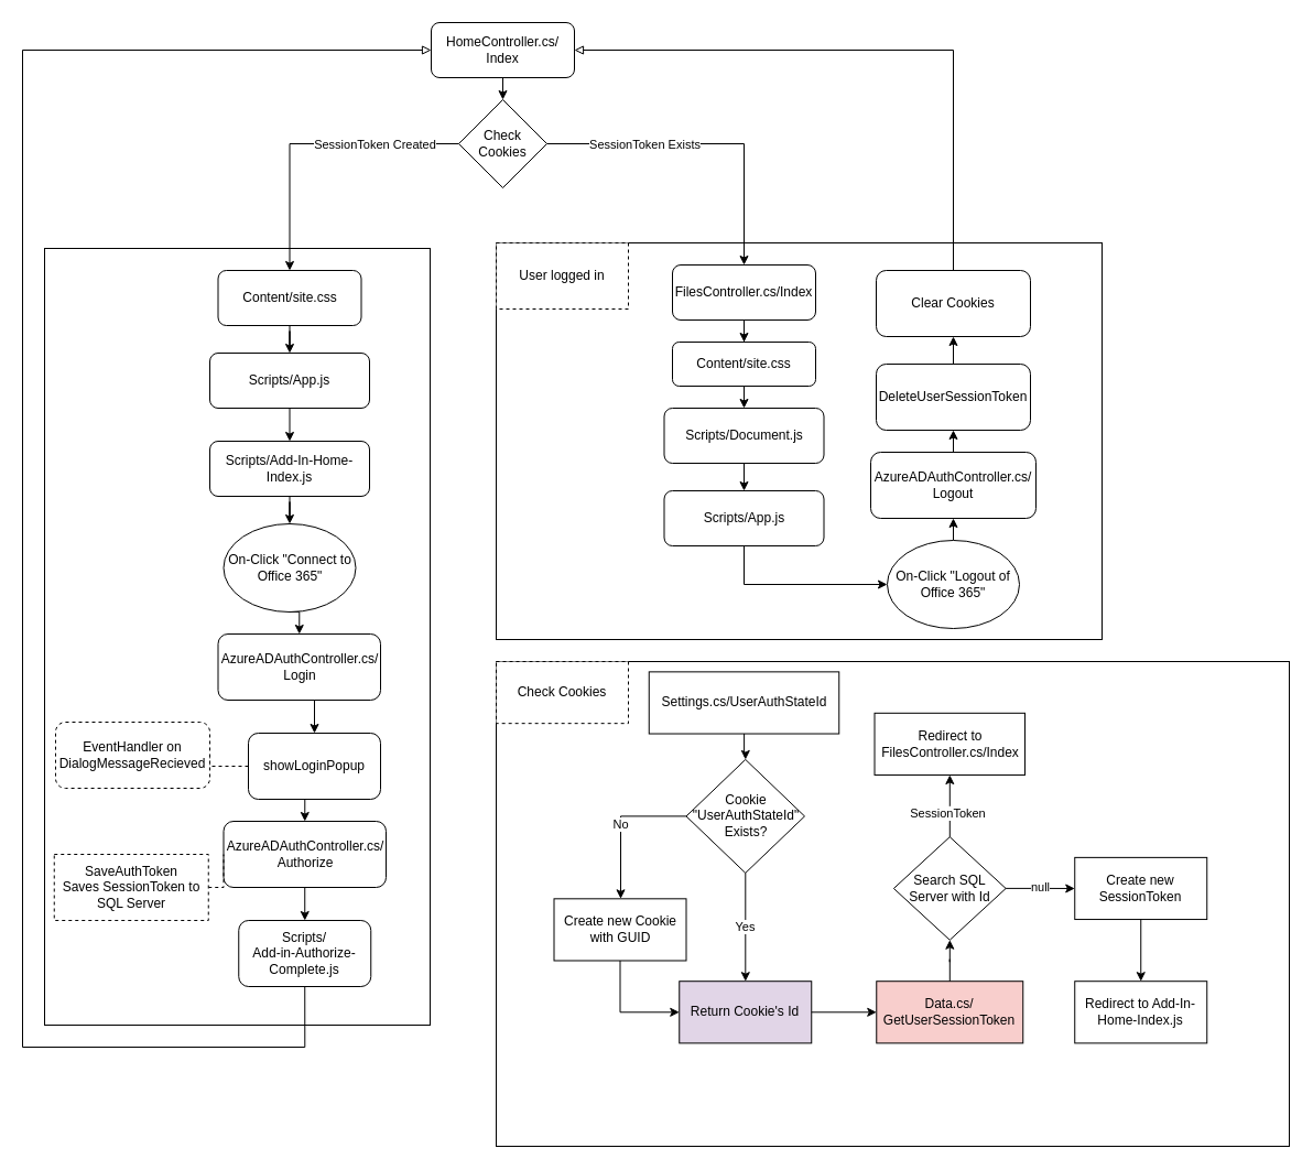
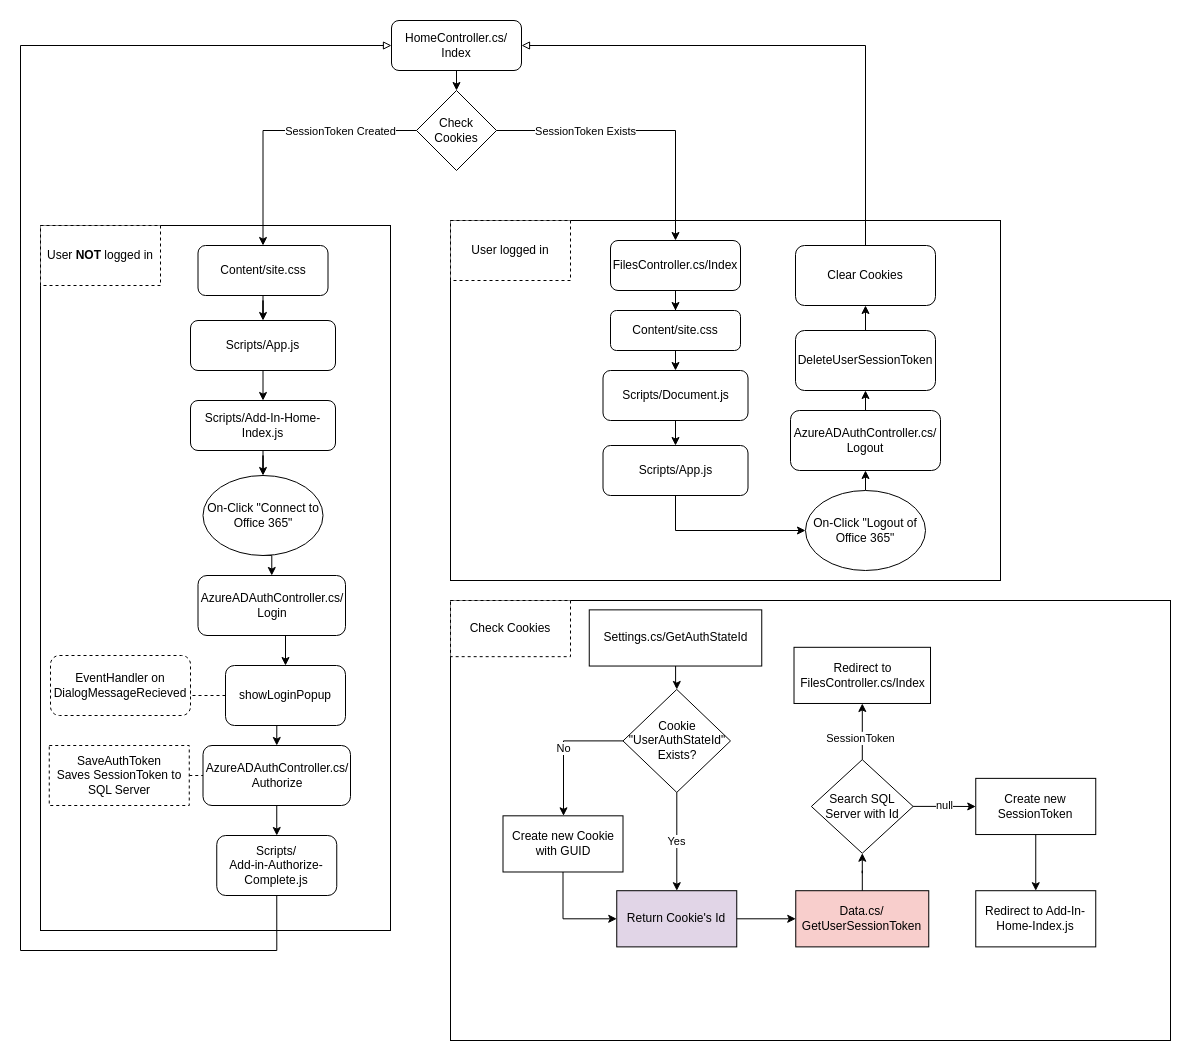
+ <mxCell id="8" value="User &lt;b&gt;NOT &lt;/b&gt;logged in" style="rounded=0;whiteSpace=wrap;html=1;dashed=1;" vertex="1" parent="1"><mxGeometry x="40" y="225" width="120" height="60" as="geometry" /></mxCell>
- <mxCell id="30" value="Settings.cs/UserAuthStateId" style="rounded=0;whiteSpace=wrap;html=1;" vertex="1" parent="27"><mxGeometry x="138.75" y="9.362" width="172.5" height="56.17" as="geometry" /></mxCell>
+ <mxCell id="30" value="Settings.cs/GetAuthStateId" style="rounded=0;whiteSpace=wrap;html=1;" vertex="1" parent="27"><mxGeometry x="138.75" y="9.362" width="172.5" height="56.17" as="geometry" /></mxCell>
- <mxCell id="70" value="SaveAuthToken&lt;br&gt;Saves SessionToken to SQL Server" style="rounded=0;whiteSpace=wrap;html=1;dashed=1;" vertex="1" parent="1"><mxGeometry x="48.75" y="775" width="140" height="60" as="geometry" /></mxCell>
+ <mxCell id="70" value="SaveAuthToken&lt;br&gt;Saves SessionToken to SQL Server" style="rounded=0;whiteSpace=wrap;html=1;dashed=1;" vertex="1" parent="1"><mxGeometry x="48.75" y="745" width="140" height="60" as="geometry" /></mxCell>
